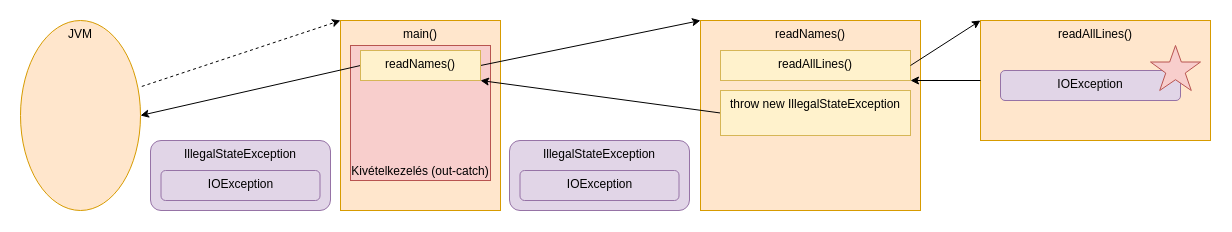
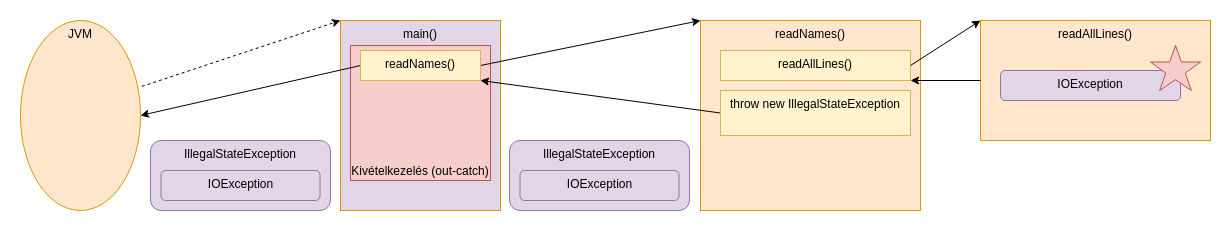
- <mxCell id="2" value="main()" style="rounded=0;whiteSpace=wrap;html=1;verticalAlign=top;fillColor=#ffe6cc;strokeColor=#d79b00;" parent="1" vertex="1"><mxGeometry x="340" y="20" width="160" height="190" as="geometry" /></mxCell>
+ <mxCell id="2" value="main()" style="rounded=0;whiteSpace=wrap;html=1;verticalAlign=top;fillColor=#e1d5e7;strokeColor=#d79b00;" parent="1" vertex="1"><mxGeometry x="340" y="20" width="160" height="190" as="geometry" /></mxCell>
